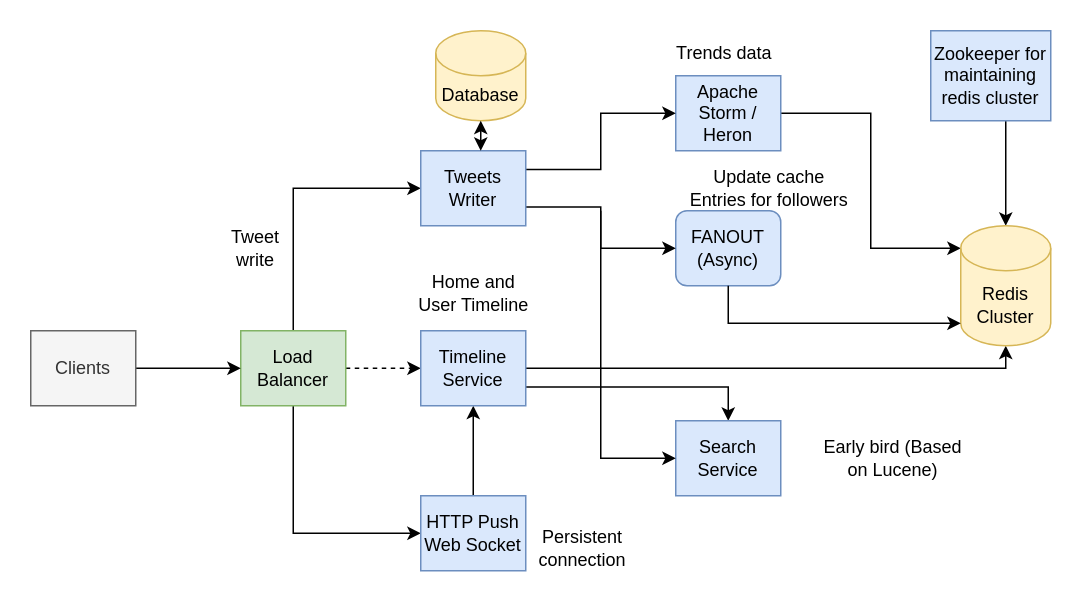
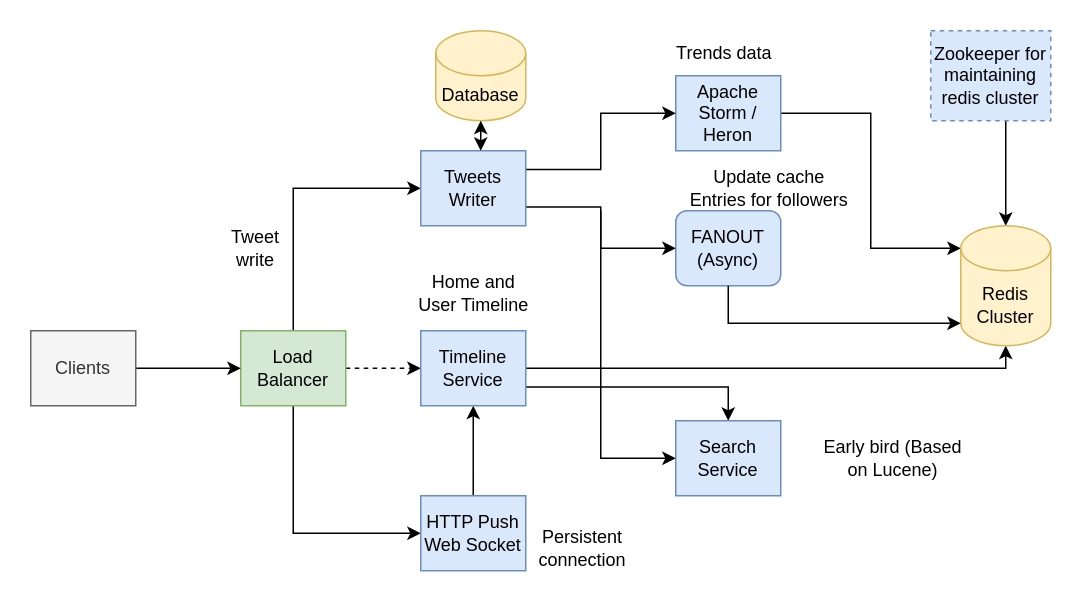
- <mxCell id="3" value="Zookeeper for maintaining redis cluster" style="rounded=0;whiteSpace=wrap;html=1;fillColor=#dae8fc;strokeColor=#6c8ebf;" vertex="1" parent="1"><mxGeometry x="620" y="20" width="80" height="60" as="geometry" /></mxCell>
+ <mxCell id="3" value="Zookeeper for maintaining redis cluster" style="rounded=0;whiteSpace=wrap;html=1;fillColor=#dae8fc;strokeColor=#6c8ebf;dashed=1;" vertex="1" parent="1"><mxGeometry x="620" y="20" width="80" height="60" as="geometry" /></mxCell>
